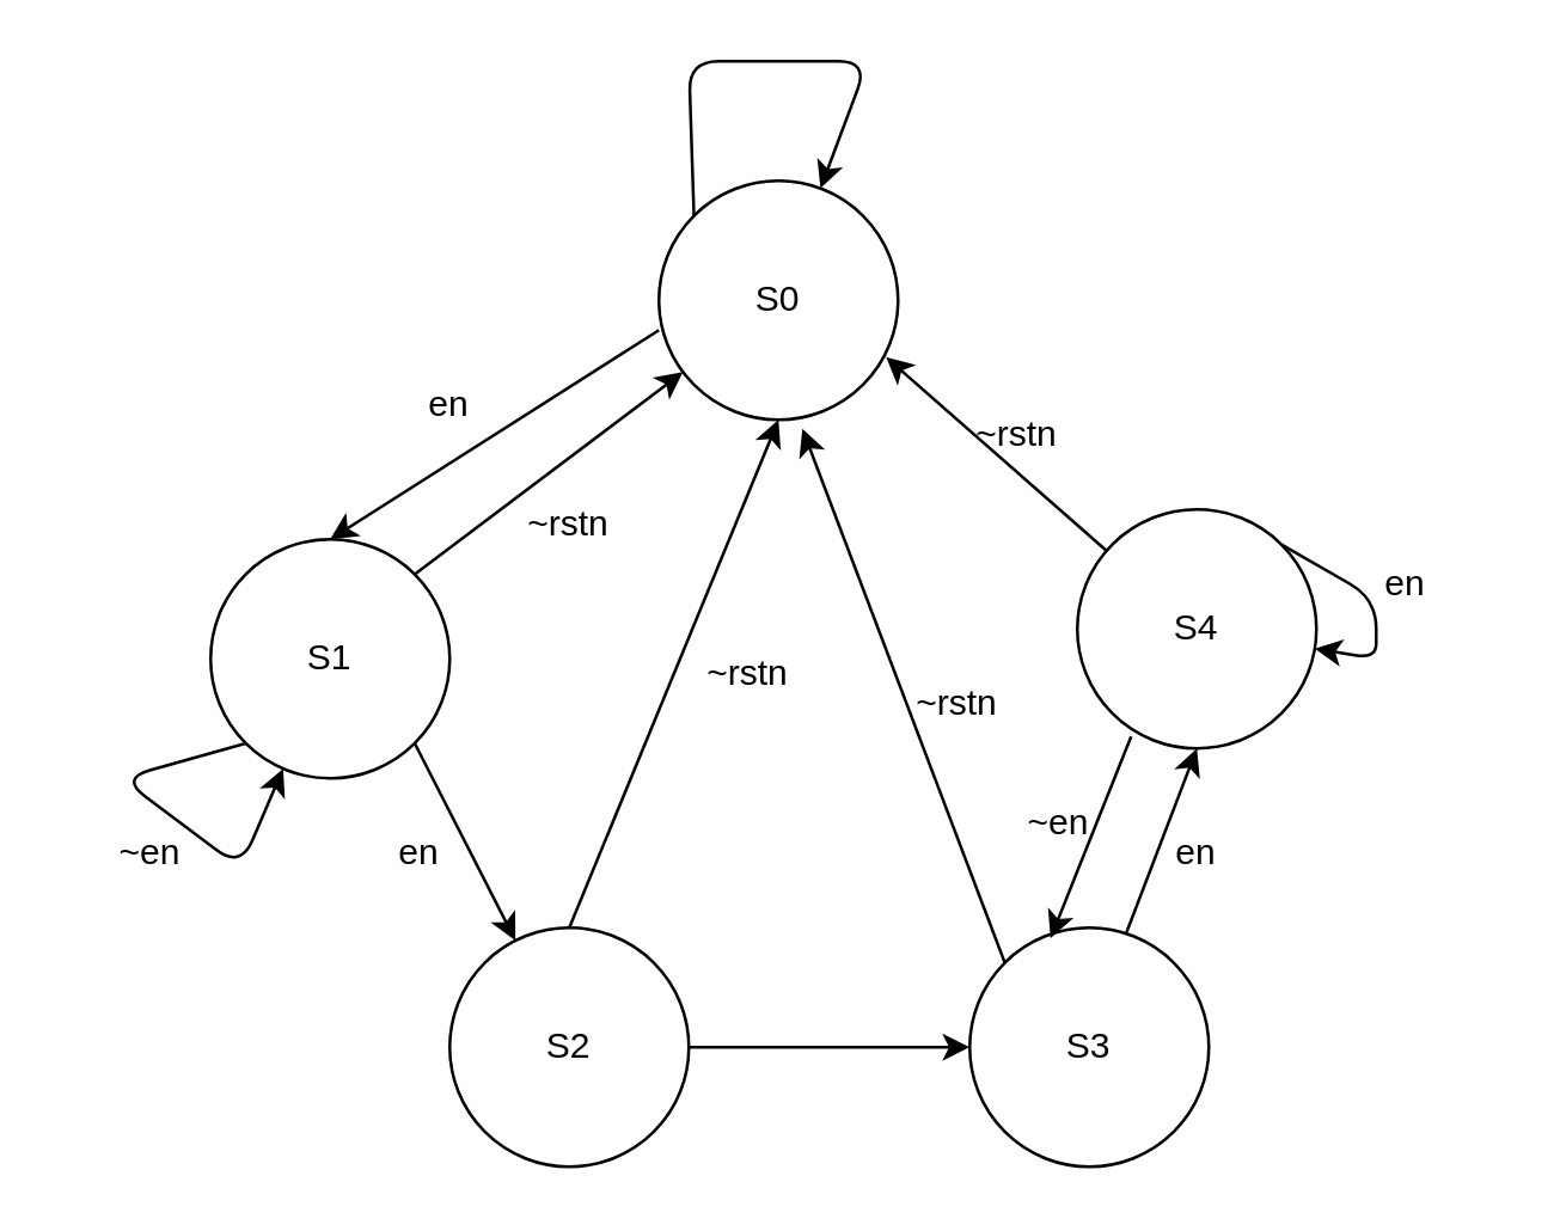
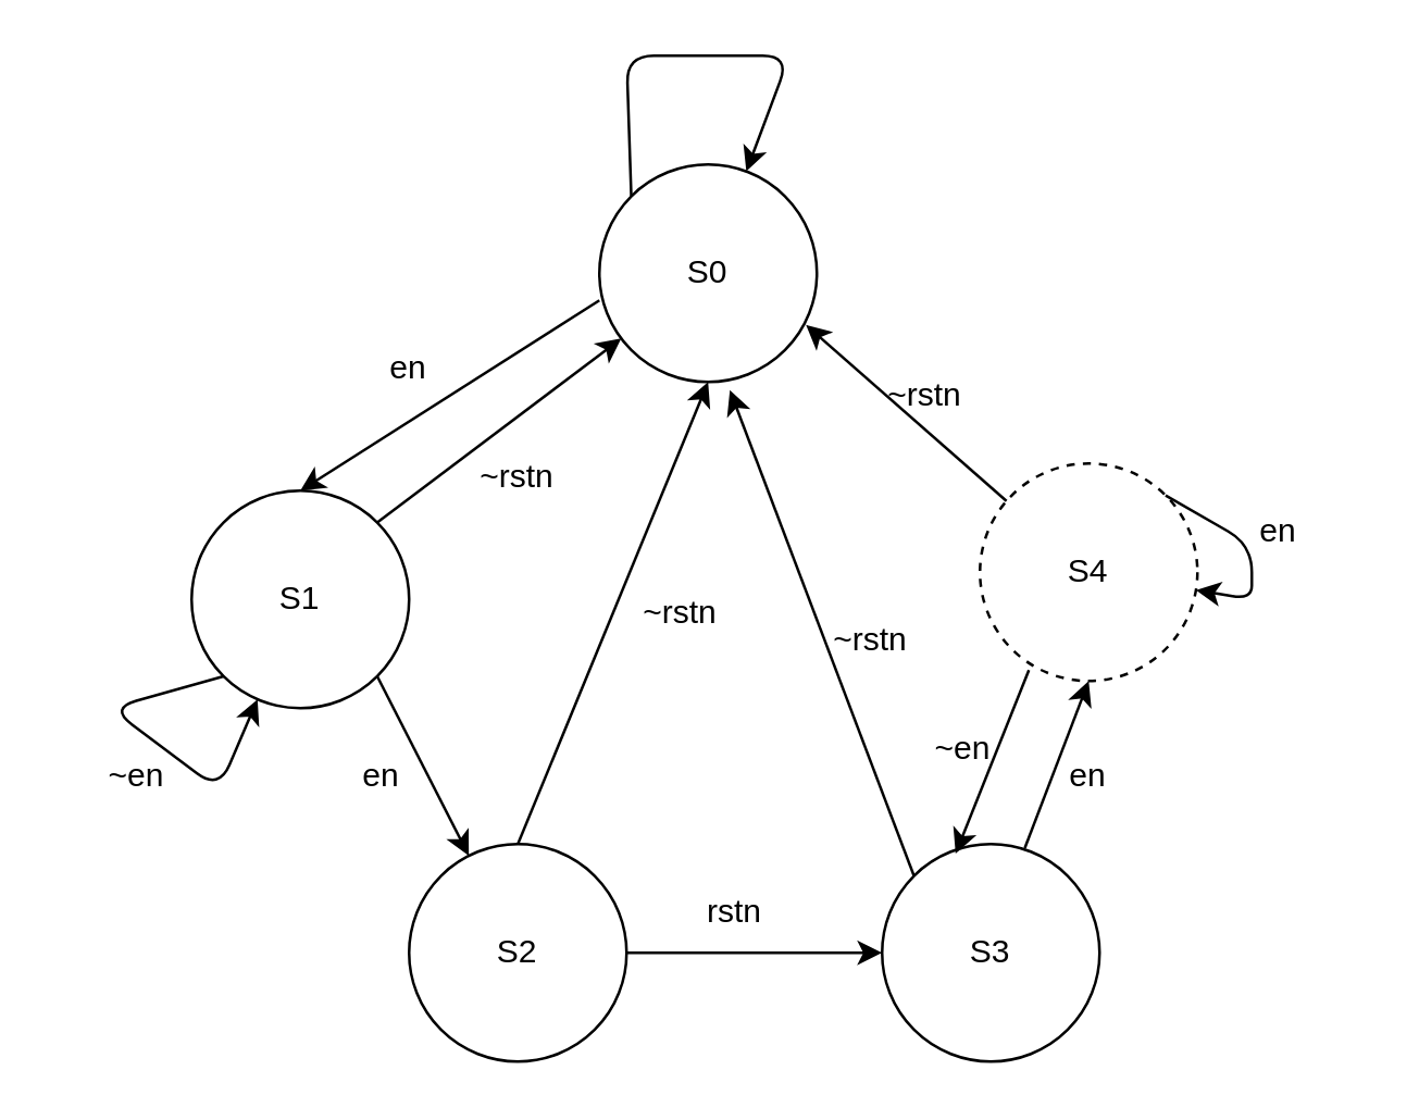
- <mxCell id="19" value="S4" style="ellipse;whiteSpace=wrap;html=1;aspect=fixed;" vertex="1" parent="1"><mxGeometry x="360" y="170" width="80" height="80" as="geometry" /></mxCell>
+ <mxCell id="19" value="S4" style="ellipse;whiteSpace=wrap;html=1;aspect=fixed;dashed=1;" vertex="1" parent="1"><mxGeometry x="360" y="170" width="80" height="80" as="geometry" /></mxCell>
+ <mxCell id="18" value="rstn" style="text;html=1;strokeColor=none;fillColor=none;align=center;verticalAlign=middle;whiteSpace=wrap;rounded=0;" vertex="1" parent="1"><mxGeometry x="240" y="320" width="60" height="30" as="geometry" /></mxCell>
